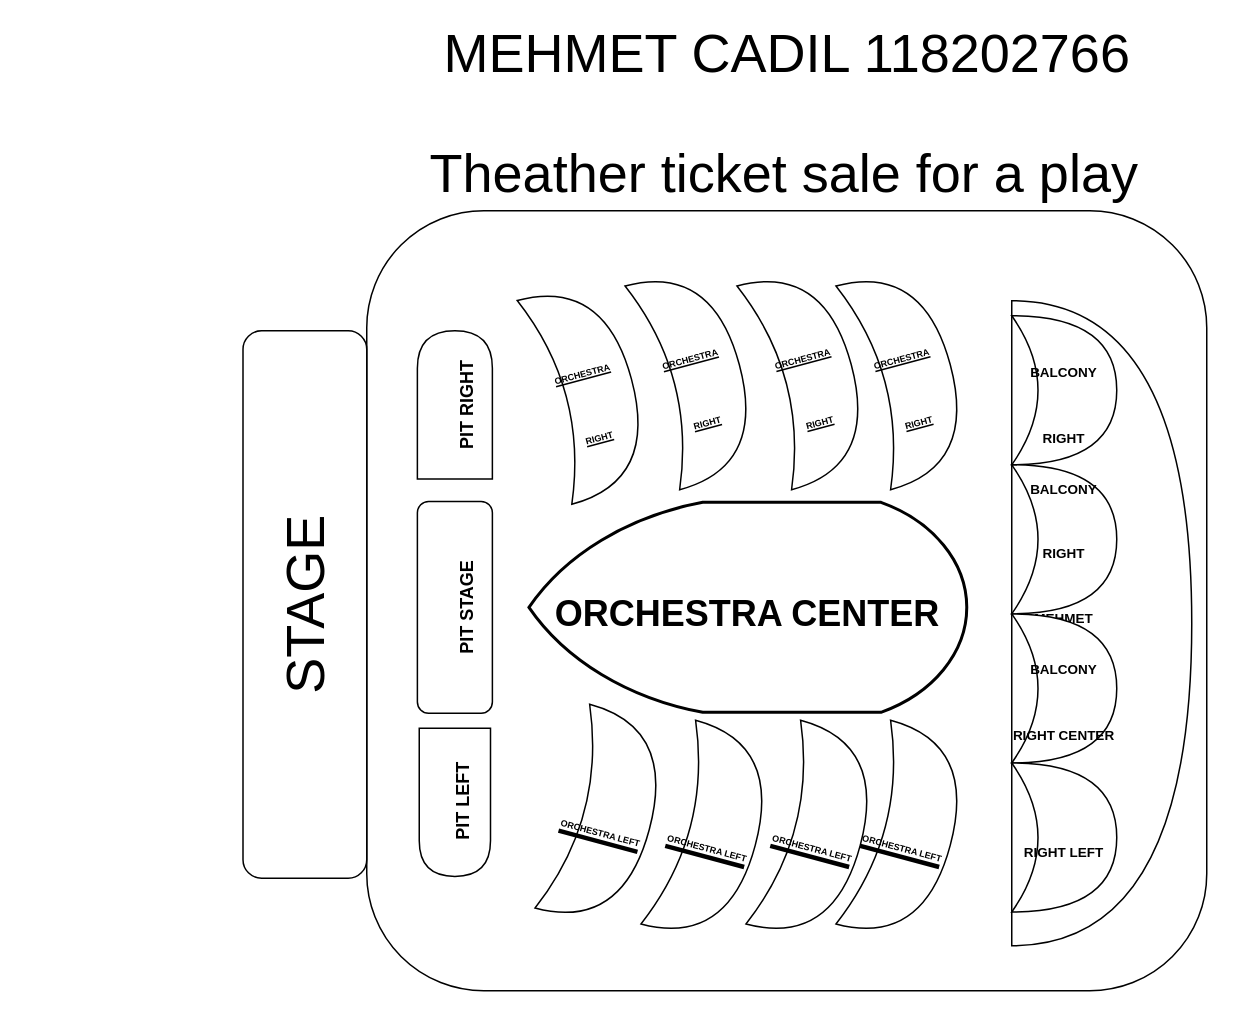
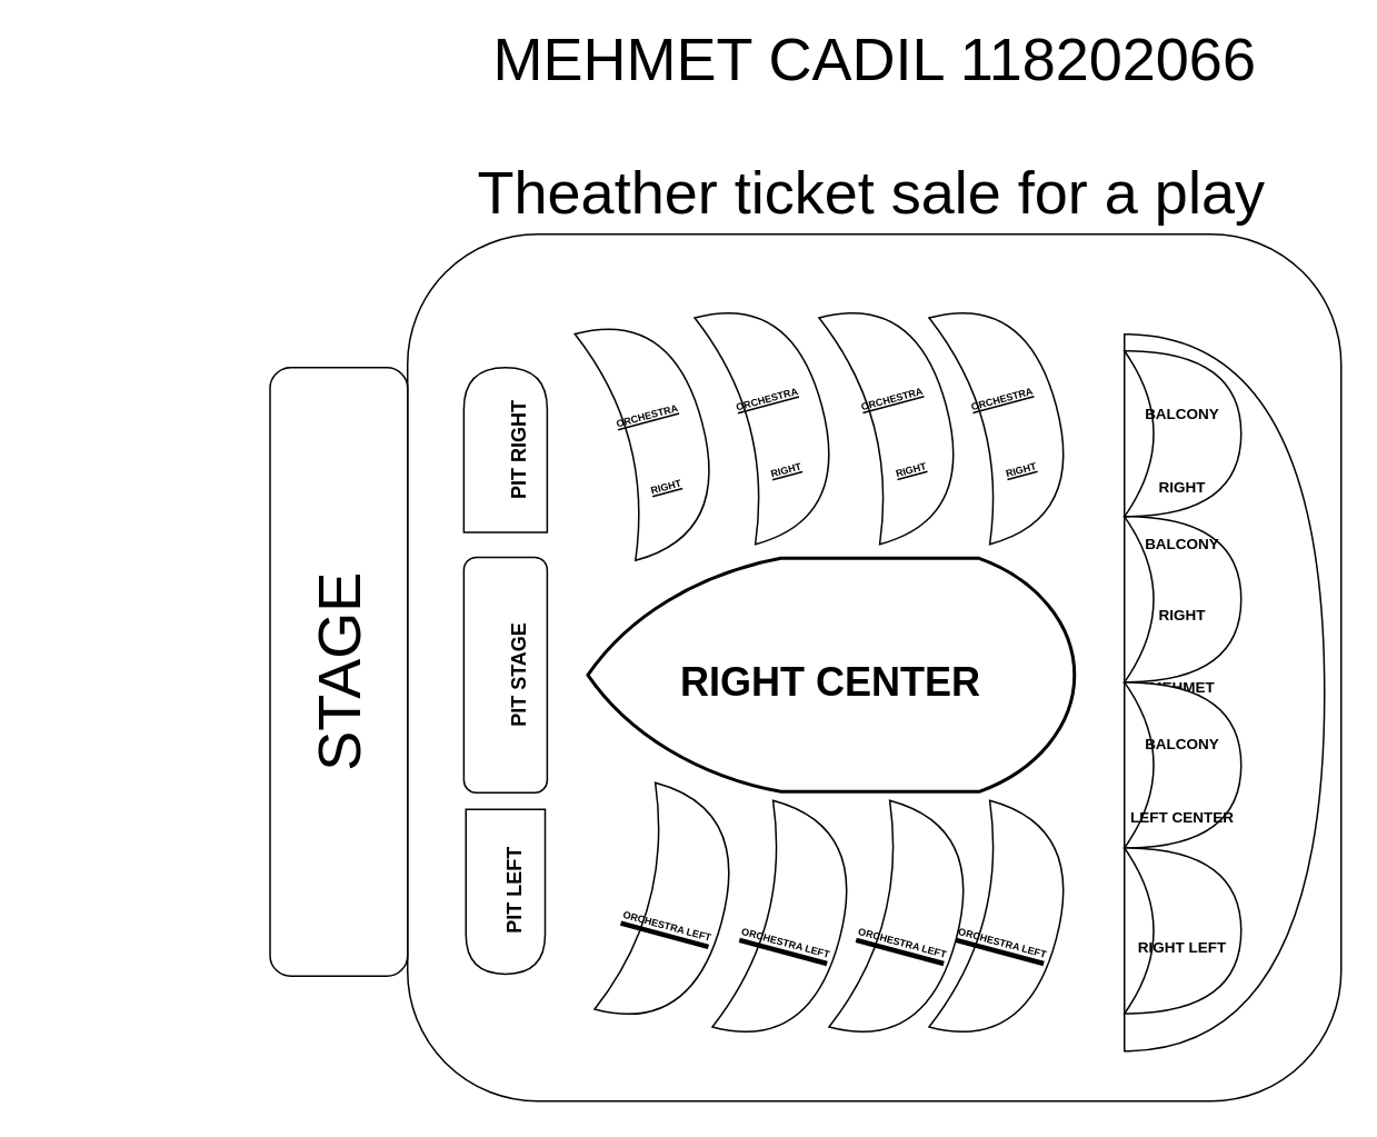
- <mxCell id="22" value="&lt;font style=&quot;font-size: 36px&quot;&gt;MEHMET CADIL 118202766&lt;/font&gt;" style="text;html=1;align=center;verticalAlign=middle;resizable=0;points=[];autosize=1;strokeColor=none;fillColor=none;fontSize=9;" vertex="1" parent="1"><mxGeometry x="289" y="20" width="470" height="30" as="geometry" /></mxCell>
+ <mxCell id="22" value="&lt;font style=&quot;font-size: 36px&quot;&gt;MEHMET CADIL 118202066&lt;/font&gt;" style="text;html=1;align=center;verticalAlign=middle;resizable=0;points=[];autosize=1;strokeColor=none;fillColor=none;fontSize=9;" vertex="1" parent="1"><mxGeometry x="289" y="20" width="470" height="30" as="geometry" /></mxCell>
- <mxCell id="8" value="&lt;font style=&quot;font-size: 24px&quot;&gt;&lt;b&gt;ORCHESTRA CENTER&lt;/b&gt;&lt;/font&gt;" style="strokeWidth=2;html=1;shape=mxgraph.flowchart.display;whiteSpace=wrap;fontSize=36;" vertex="1" parent="1"><mxGeometry x="352.13" y="334.38" width="291.87" height="140" as="geometry" /></mxCell>
+ <mxCell id="8" value="&lt;font style=&quot;font-size: 24px&quot;&gt;&lt;b&gt;RIGHT CENTER&lt;/b&gt;&lt;/font&gt;" style="strokeWidth=2;html=1;shape=mxgraph.flowchart.display;whiteSpace=wrap;fontSize=36;" vertex="1" parent="1"><mxGeometry x="352.13" y="334.38" width="291.87" height="140" as="geometry" /></mxCell>
- <mxCell id="19" value="&lt;b&gt;&lt;font style=&quot;font-size: 9px&quot;&gt;BALCONY RIGHT CENTER&lt;/font&gt;&lt;/b&gt;" style="shape=xor;whiteSpace=wrap;html=1;fontSize=36;" vertex="1" parent="1"><mxGeometry x="674" y="408.76" width="70" height="99.38" as="geometry" /></mxCell>
+ <mxCell id="19" value="&lt;b&gt;&lt;font style=&quot;font-size: 9px&quot;&gt;BALCONY LEFT CENTER&lt;/font&gt;&lt;/b&gt;" style="shape=xor;whiteSpace=wrap;html=1;fontSize=36;" vertex="1" parent="1"><mxGeometry x="674" y="408.76" width="70" height="99.38" as="geometry" /></mxCell>
